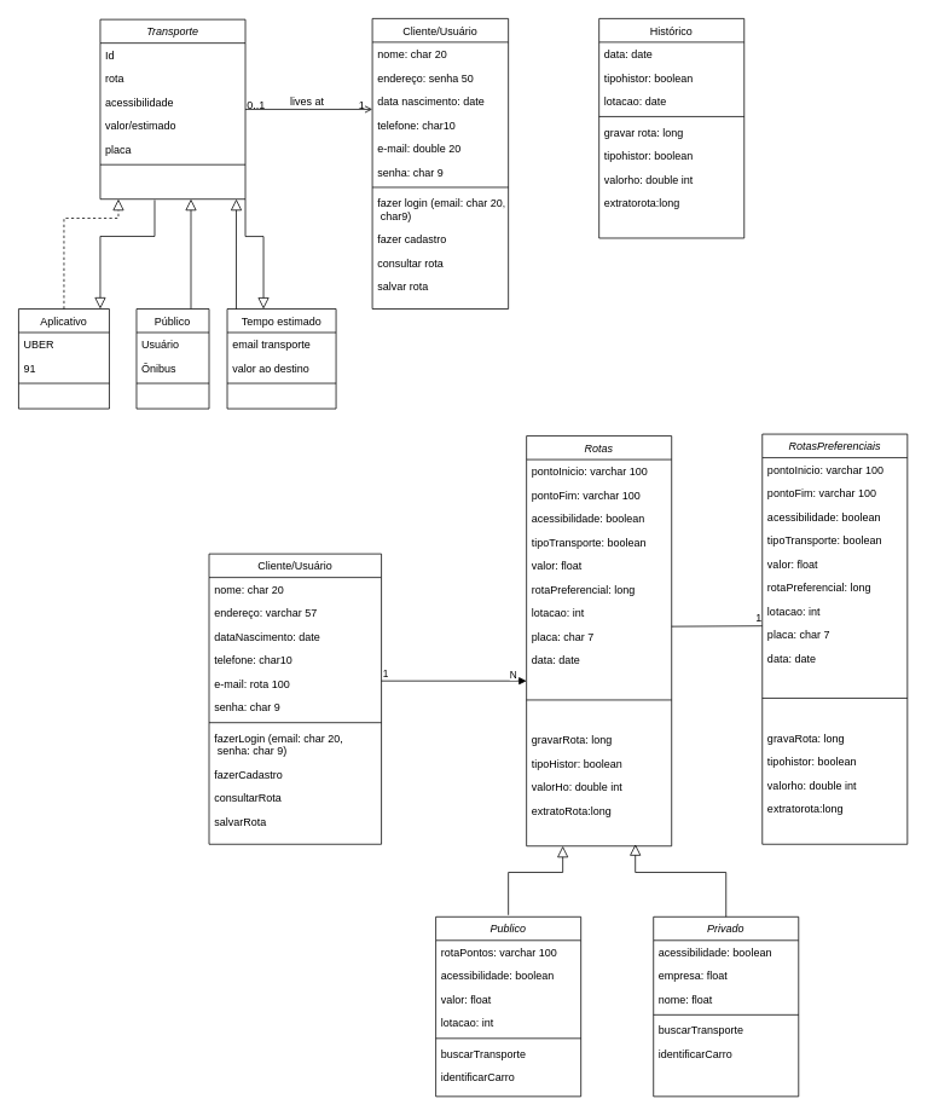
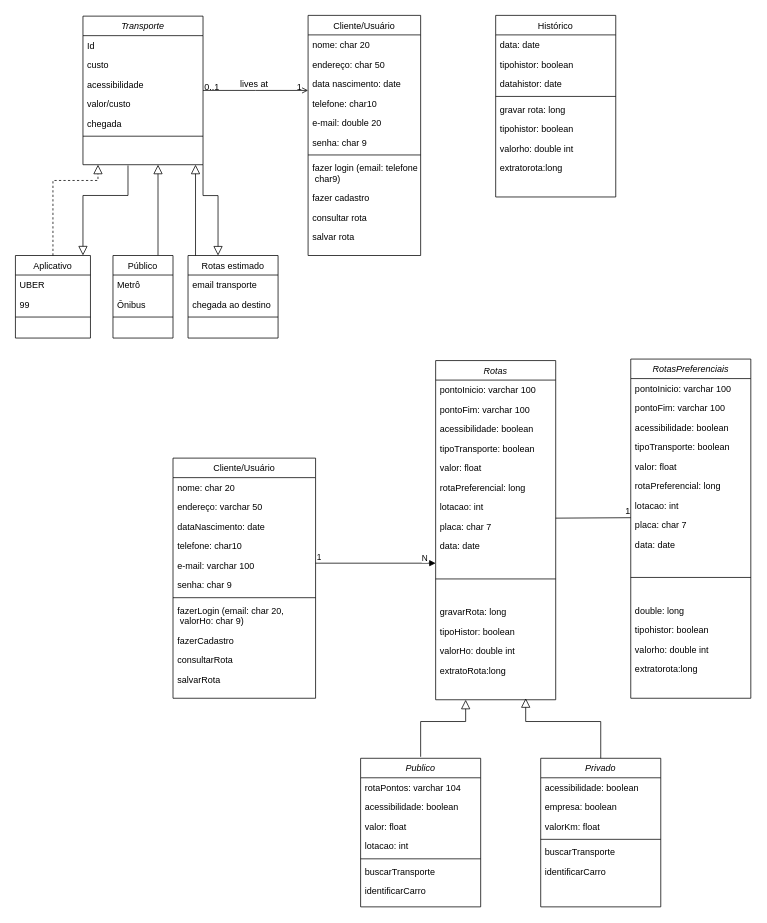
- <mxCell id="4" value="rota" style="text;align=left;verticalAlign=top;spacingLeft=4;spacingRight=4;overflow=hidden;rotatable=0;points=[[0,0.5],[1,0.5]];portConstraint=eastwest;rounded=0;shadow=0;html=0;" parent="2" vertex="1"><mxGeometry y="52" width="160" height="26" as="geometry" /></mxCell>
+ <mxCell id="4" value="custo" style="text;align=left;verticalAlign=top;spacingLeft=4;spacingRight=4;overflow=hidden;rotatable=0;points=[[0,0.5],[1,0.5]];portConstraint=eastwest;rounded=0;shadow=0;html=0;" parent="2" vertex="1"><mxGeometry y="52" width="160" height="26" as="geometry" /></mxCell>
- <mxCell id="16" value="endereço: senha 50" style="text;align=left;verticalAlign=top;spacingLeft=4;spacingRight=4;overflow=hidden;rotatable=0;points=[[0,0.5],[1,0.5]];portConstraint=eastwest;rounded=0;shadow=0;html=0;" parent="14" vertex="1"><mxGeometry y="52" width="150" height="26" as="geometry" /></mxCell>
+ <mxCell id="16" value="endereço: char 50" style="text;align=left;verticalAlign=top;spacingLeft=4;spacingRight=4;overflow=hidden;rotatable=0;points=[[0,0.5],[1,0.5]];portConstraint=eastwest;rounded=0;shadow=0;html=0;" parent="14" vertex="1"><mxGeometry y="52" width="150" height="26" as="geometry" /></mxCell>
- <mxCell id="33" value="lotacao: date" style="text;align=left;verticalAlign=top;spacingLeft=4;spacingRight=4;overflow=hidden;rotatable=0;points=[[0,0.5],[1,0.5]];portConstraint=eastwest;rounded=0;shadow=0;html=0;" parent="30" vertex="1"><mxGeometry y="78" width="160" height="26" as="geometry" /></mxCell>
+ <mxCell id="33" value="datahistor: date" style="text;align=left;verticalAlign=top;spacingLeft=4;spacingRight=4;overflow=hidden;rotatable=0;points=[[0,0.5],[1,0.5]];portConstraint=eastwest;rounded=0;shadow=0;html=0;" parent="30" vertex="1"><mxGeometry y="78" width="160" height="26" as="geometry" /></mxCell>
- <mxCell id="6" value="valor/estimado" style="text;align=left;verticalAlign=top;spacingLeft=4;spacingRight=4;overflow=hidden;rotatable=0;points=[[0,0.5],[1,0.5]];portConstraint=eastwest;rounded=0;shadow=0;html=0;" parent="2" vertex="1"><mxGeometry y="104" width="160" height="26" as="geometry" /></mxCell>
+ <mxCell id="6" value="valor/custo" style="text;align=left;verticalAlign=top;spacingLeft=4;spacingRight=4;overflow=hidden;rotatable=0;points=[[0,0.5],[1,0.5]];portConstraint=eastwest;rounded=0;shadow=0;html=0;" parent="2" vertex="1"><mxGeometry y="104" width="160" height="26" as="geometry" /></mxCell>
- <mxCell id="7" value="placa" style="text;align=left;verticalAlign=top;spacingLeft=4;spacingRight=4;overflow=hidden;rotatable=0;points=[[0,0.5],[1,0.5]];portConstraint=eastwest;rounded=0;shadow=0;html=0;" parent="2" vertex="1"><mxGeometry y="130" width="160" height="26" as="geometry" /></mxCell>
+ <mxCell id="7" value="chegada" style="text;align=left;verticalAlign=top;spacingLeft=4;spacingRight=4;overflow=hidden;rotatable=0;points=[[0,0.5],[1,0.5]];portConstraint=eastwest;rounded=0;shadow=0;html=0;" parent="2" vertex="1"><mxGeometry y="130" width="160" height="26" as="geometry" /></mxCell>
- <mxCell id="22" value="fazer login (email: char 20,&#10; char9)" style="text;align=left;verticalAlign=top;spacingLeft=4;spacingRight=4;overflow=hidden;rotatable=0;points=[[0,0.5],[1,0.5]];portConstraint=eastwest;" parent="14" vertex="1"><mxGeometry y="190" width="150" height="40" as="geometry" /></mxCell>
+ <mxCell id="22" value="fazer login (email: telefone 20,&#10; char9)" style="text;align=left;verticalAlign=top;spacingLeft=4;spacingRight=4;overflow=hidden;rotatable=0;points=[[0,0.5],[1,0.5]];portConstraint=eastwest;" parent="14" vertex="1"><mxGeometry y="190" width="150" height="40" as="geometry" /></mxCell>
- <mxCell id="45" value="Tempo estimado" style="swimlane;fontStyle=0;align=center;verticalAlign=top;childLayout=stackLayout;horizontal=1;startSize=26;horizontalStack=0;resizeParent=1;resizeLast=0;collapsible=1;marginBottom=0;rounded=0;shadow=0;strokeWidth=1;" parent="1" vertex="1"><mxGeometry x="250" y="340" width="120" height="110" as="geometry"><mxRectangle x="130" y="380" width="160" height="26" as="alternateBounds" /></mxGeometry></mxCell>
+ <mxCell id="45" value="Rotas estimado" style="swimlane;fontStyle=0;align=center;verticalAlign=top;childLayout=stackLayout;horizontal=1;startSize=26;horizontalStack=0;resizeParent=1;resizeLast=0;collapsible=1;marginBottom=0;rounded=0;shadow=0;strokeWidth=1;" parent="1" vertex="1"><mxGeometry x="250" y="340" width="120" height="110" as="geometry"><mxRectangle x="130" y="380" width="160" height="26" as="alternateBounds" /></mxGeometry></mxCell>
- <mxCell id="41" value="Usuário" style="text;align=left;verticalAlign=top;spacingLeft=4;spacingRight=4;overflow=hidden;rotatable=0;points=[[0,0.5],[1,0.5]];portConstraint=eastwest;" parent="40" vertex="1"><mxGeometry y="26" width="80" height="26" as="geometry" /></mxCell>
+ <mxCell id="41" value="Metrô" style="text;align=left;verticalAlign=top;spacingLeft=4;spacingRight=4;overflow=hidden;rotatable=0;points=[[0,0.5],[1,0.5]];portConstraint=eastwest;" parent="40" vertex="1"><mxGeometry y="26" width="80" height="26" as="geometry" /></mxCell>
- <mxCell id="11" value="91" style="text;align=left;verticalAlign=top;spacingLeft=4;spacingRight=4;overflow=hidden;rotatable=0;points=[[0,0.5],[1,0.5]];portConstraint=eastwest;rounded=0;shadow=0;html=0;" parent="9" vertex="1"><mxGeometry y="52" width="100" height="26" as="geometry" /></mxCell>
+ <mxCell id="11" value="99" style="text;align=left;verticalAlign=top;spacingLeft=4;spacingRight=4;overflow=hidden;rotatable=0;points=[[0,0.5],[1,0.5]];portConstraint=eastwest;rounded=0;shadow=0;html=0;" parent="9" vertex="1"><mxGeometry y="52" width="100" height="26" as="geometry" /></mxCell>
- <mxCell id="47" value="valor ao destino" style="text;align=left;verticalAlign=top;spacingLeft=4;spacingRight=4;overflow=hidden;rotatable=0;points=[[0,0.5],[1,0.5]];portConstraint=eastwest;rounded=0;shadow=0;html=0;" parent="45" vertex="1"><mxGeometry y="52" width="120" height="26" as="geometry" /></mxCell>
+ <mxCell id="47" value="chegada ao destino" style="text;align=left;verticalAlign=top;spacingLeft=4;spacingRight=4;overflow=hidden;rotatable=0;points=[[0,0.5],[1,0.5]];portConstraint=eastwest;rounded=0;shadow=0;html=0;" parent="45" vertex="1"><mxGeometry y="52" width="120" height="26" as="geometry" /></mxCell>
- <mxCell id="83" value="endereço: varchar 57" style="text;align=left;verticalAlign=top;spacingLeft=4;spacingRight=4;overflow=hidden;rotatable=0;points=[[0,0.5],[1,0.5]];portConstraint=eastwest;rounded=0;shadow=0;html=0;" parent="81" vertex="1"><mxGeometry y="52" width="190" height="26" as="geometry" /></mxCell>
+ <mxCell id="83" value="endereço: varchar 50" style="text;align=left;verticalAlign=top;spacingLeft=4;spacingRight=4;overflow=hidden;rotatable=0;points=[[0,0.5],[1,0.5]];portConstraint=eastwest;rounded=0;shadow=0;html=0;" parent="81" vertex="1"><mxGeometry y="52" width="190" height="26" as="geometry" /></mxCell>
- <mxCell id="86" value="e-mail: rota 100" style="text;align=left;verticalAlign=top;spacingLeft=4;spacingRight=4;overflow=hidden;rotatable=0;points=[[0,0.5],[1,0.5]];portConstraint=eastwest;rounded=0;shadow=0;html=0;" parent="81" vertex="1"><mxGeometry y="130" width="190" height="26" as="geometry" /></mxCell>
+ <mxCell id="86" value="e-mail: varchar 100" style="text;align=left;verticalAlign=top;spacingLeft=4;spacingRight=4;overflow=hidden;rotatable=0;points=[[0,0.5],[1,0.5]];portConstraint=eastwest;rounded=0;shadow=0;html=0;" parent="81" vertex="1"><mxGeometry y="130" width="190" height="26" as="geometry" /></mxCell>
- <mxCell id="89" value="fazerLogin (email: char 20,&#10; senha: char 9)" style="text;align=left;verticalAlign=top;spacingLeft=4;spacingRight=4;overflow=hidden;rotatable=0;points=[[0,0.5],[1,0.5]];portConstraint=eastwest;" parent="81" vertex="1"><mxGeometry y="190" width="190" height="40" as="geometry" /></mxCell>
+ <mxCell id="89" value="fazerLogin (email: char 20,&#10; valorHo: char 9)" style="text;align=left;verticalAlign=top;spacingLeft=4;spacingRight=4;overflow=hidden;rotatable=0;points=[[0,0.5],[1,0.5]];portConstraint=eastwest;" parent="81" vertex="1"><mxGeometry y="190" width="190" height="40" as="geometry" /></mxCell>
- <mxCell id="108" value="gravaRota: long" style="text;align=left;verticalAlign=top;spacingLeft=4;spacingRight=4;overflow=hidden;rotatable=0;points=[[0,0.5],[1,0.5]];portConstraint=eastwest;" parent="97" vertex="1"><mxGeometry y="322" width="160" height="26" as="geometry" /></mxCell>
+ <mxCell id="108" value="double: long" style="text;align=left;verticalAlign=top;spacingLeft=4;spacingRight=4;overflow=hidden;rotatable=0;points=[[0,0.5],[1,0.5]];portConstraint=eastwest;" parent="97" vertex="1"><mxGeometry y="322" width="160" height="26" as="geometry" /></mxCell>
- <mxCell id="52" value="rotaPontos: varchar 100" style="text;align=left;verticalAlign=top;spacingLeft=4;spacingRight=4;overflow=hidden;rotatable=0;points=[[0,0.5],[1,0.5]];portConstraint=eastwest;rounded=0;shadow=0;html=0;" parent="51" vertex="1"><mxGeometry y="26" width="160" height="26" as="geometry" /></mxCell>
+ <mxCell id="52" value="rotaPontos: varchar 104" style="text;align=left;verticalAlign=top;spacingLeft=4;spacingRight=4;overflow=hidden;rotatable=0;points=[[0,0.5],[1,0.5]];portConstraint=eastwest;rounded=0;shadow=0;html=0;" parent="51" vertex="1"><mxGeometry y="26" width="160" height="26" as="geometry" /></mxCell>
- <mxCell id="61" value="empresa: float" style="text;align=left;verticalAlign=top;spacingLeft=4;spacingRight=4;overflow=hidden;rotatable=0;points=[[0,0.5],[1,0.5]];portConstraint=eastwest;rounded=0;shadow=0;html=0;" parent="59" vertex="1"><mxGeometry y="52" width="160" height="26" as="geometry" /></mxCell>
+ <mxCell id="61" value="empresa: boolean" style="text;align=left;verticalAlign=top;spacingLeft=4;spacingRight=4;overflow=hidden;rotatable=0;points=[[0,0.5],[1,0.5]];portConstraint=eastwest;rounded=0;shadow=0;html=0;" parent="59" vertex="1"><mxGeometry y="52" width="160" height="26" as="geometry" /></mxCell>
- <mxCell id="62" value="nome: float" style="text;align=left;verticalAlign=top;spacingLeft=4;spacingRight=4;overflow=hidden;rotatable=0;points=[[0,0.5],[1,0.5]];portConstraint=eastwest;rounded=0;shadow=0;html=0;" parent="59" vertex="1"><mxGeometry y="78" width="160" height="26" as="geometry" /></mxCell>
+ <mxCell id="62" value="valorKm: float" style="text;align=left;verticalAlign=top;spacingLeft=4;spacingRight=4;overflow=hidden;rotatable=0;points=[[0,0.5],[1,0.5]];portConstraint=eastwest;rounded=0;shadow=0;html=0;" parent="59" vertex="1"><mxGeometry y="78" width="160" height="26" as="geometry" /></mxCell>
